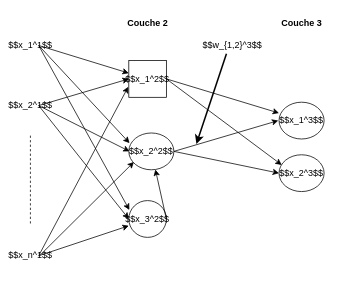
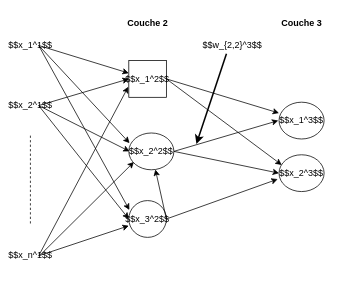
- <mxCell id="27" value="$$w_{1,2}^3$$" style="text;html=1;strokeColor=none;fillColor=none;align=center;verticalAlign=middle;whiteSpace=wrap;rounded=0;" parent="1" vertex="1"><mxGeometry x="289" y="40" width="40" height="40" as="geometry" /></mxCell>
+ <mxCell id="27" value="$$w_{2,2}^3$$" style="text;html=1;strokeColor=none;fillColor=none;align=center;verticalAlign=middle;whiteSpace=wrap;rounded=0;" parent="1" vertex="1"><mxGeometry x="289" y="40" width="40" height="40" as="geometry" /></mxCell>
+ <mxCell id="25" value="" style="endArrow=classic;html=1;exitX=1;exitY=0.5;exitDx=0;exitDy=0;entryX=-0.03;entryY=0.663;entryDx=0;entryDy=0;entryPerimeter=0;" parent="1" source="11" target="19" edge="1"><mxGeometry width="50" height="50" relative="1" as="geometry"><mxPoint x="71" y="430" as="sourcePoint" /><mxPoint x="121" y="380" as="targetPoint" /></mxGeometry></mxCell>
